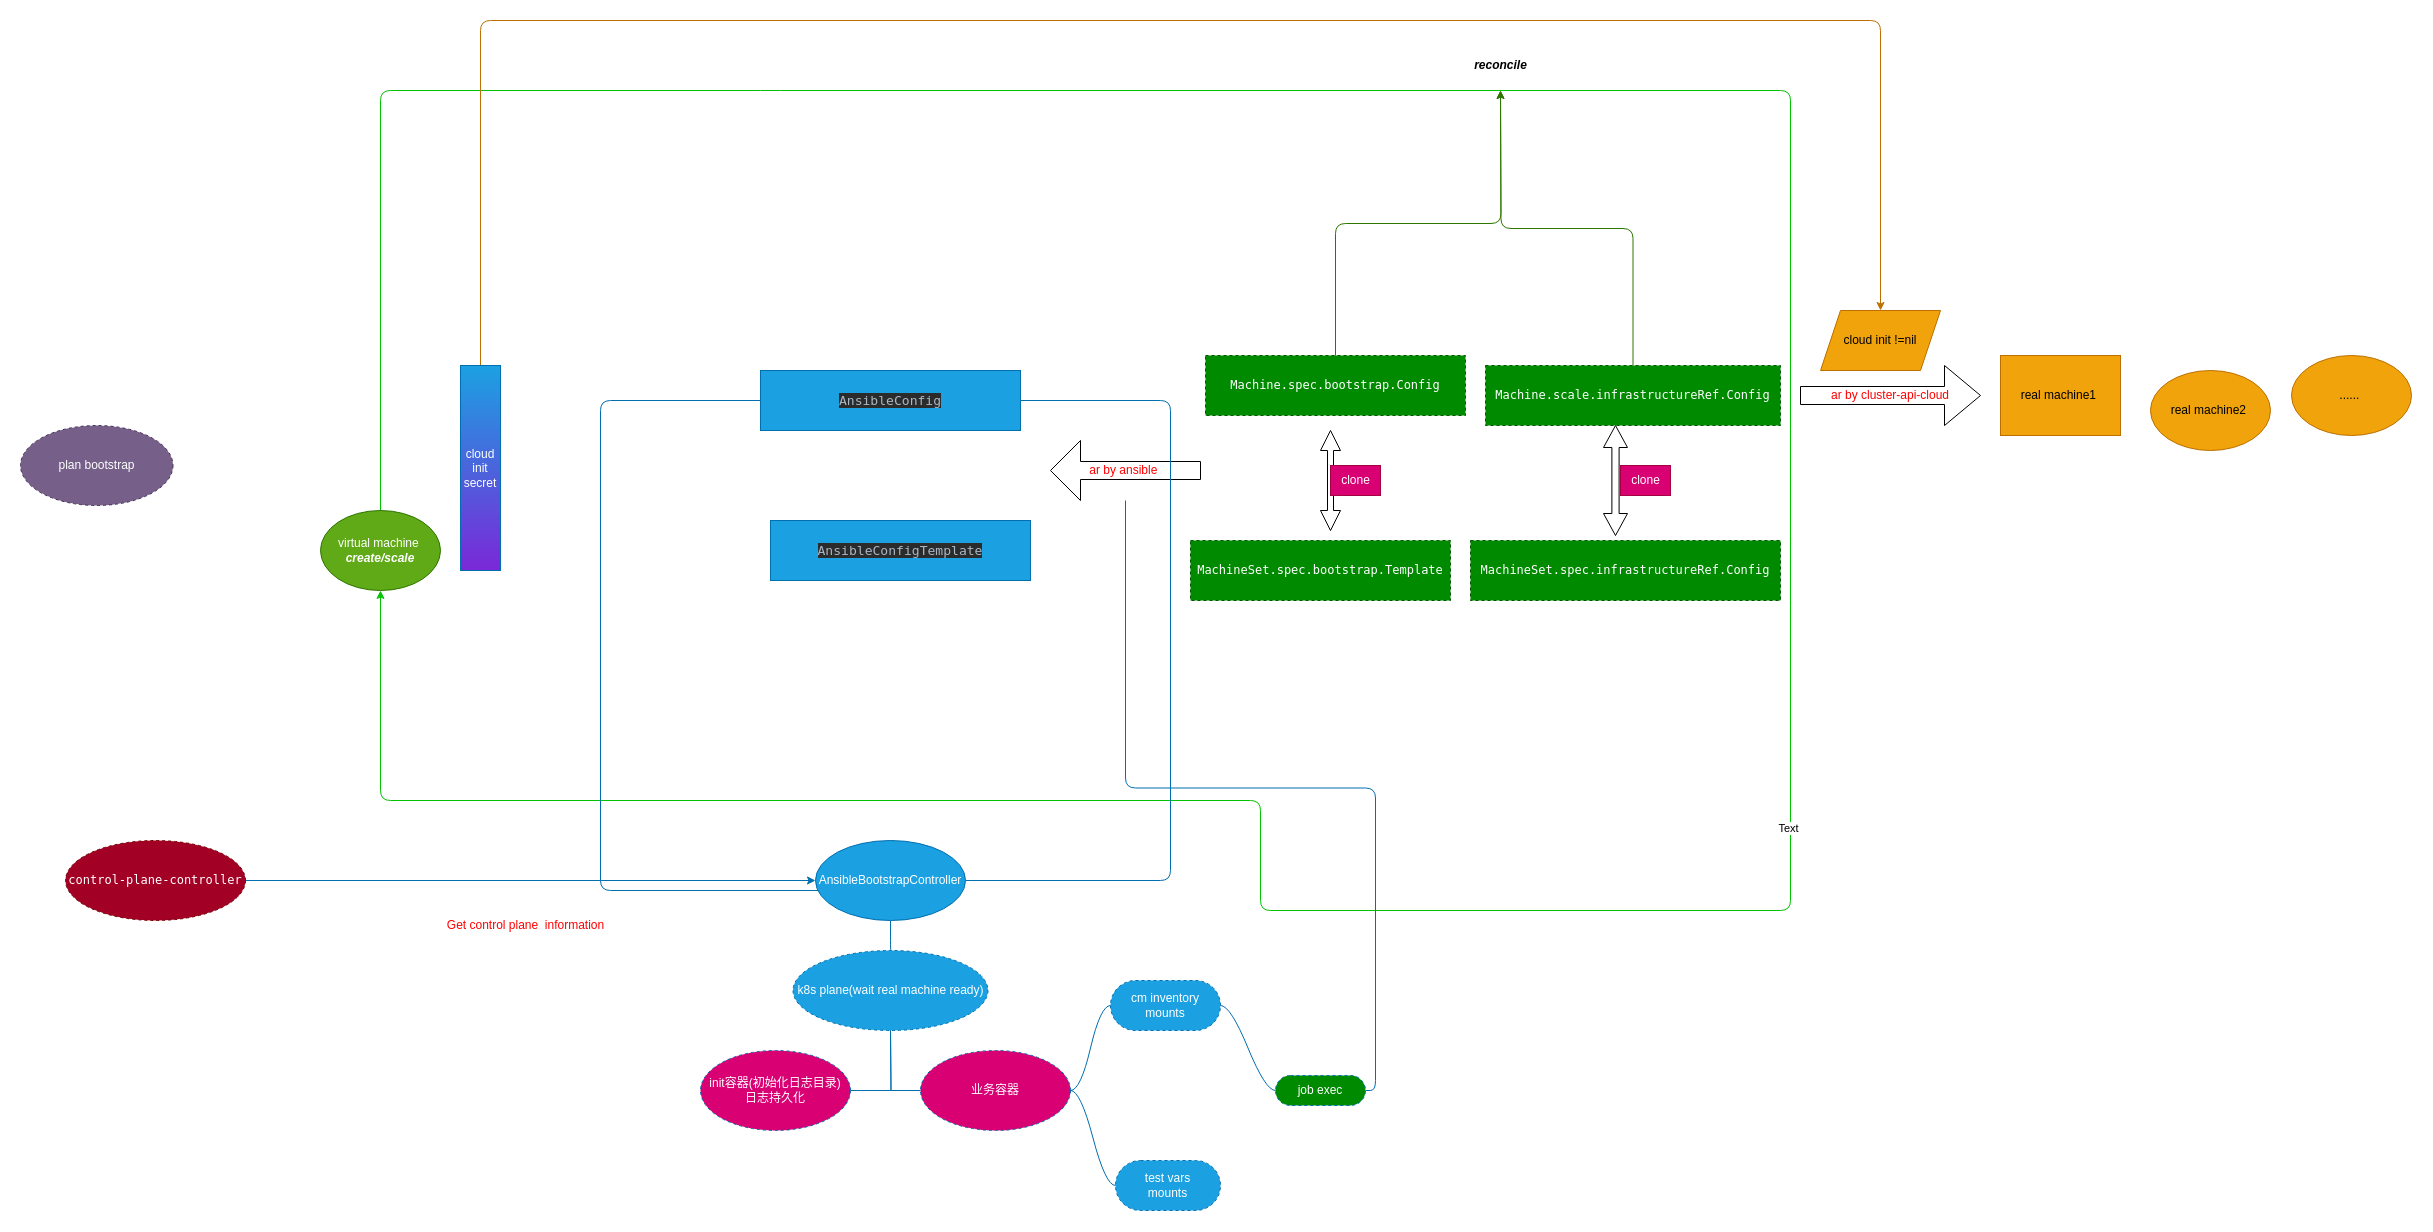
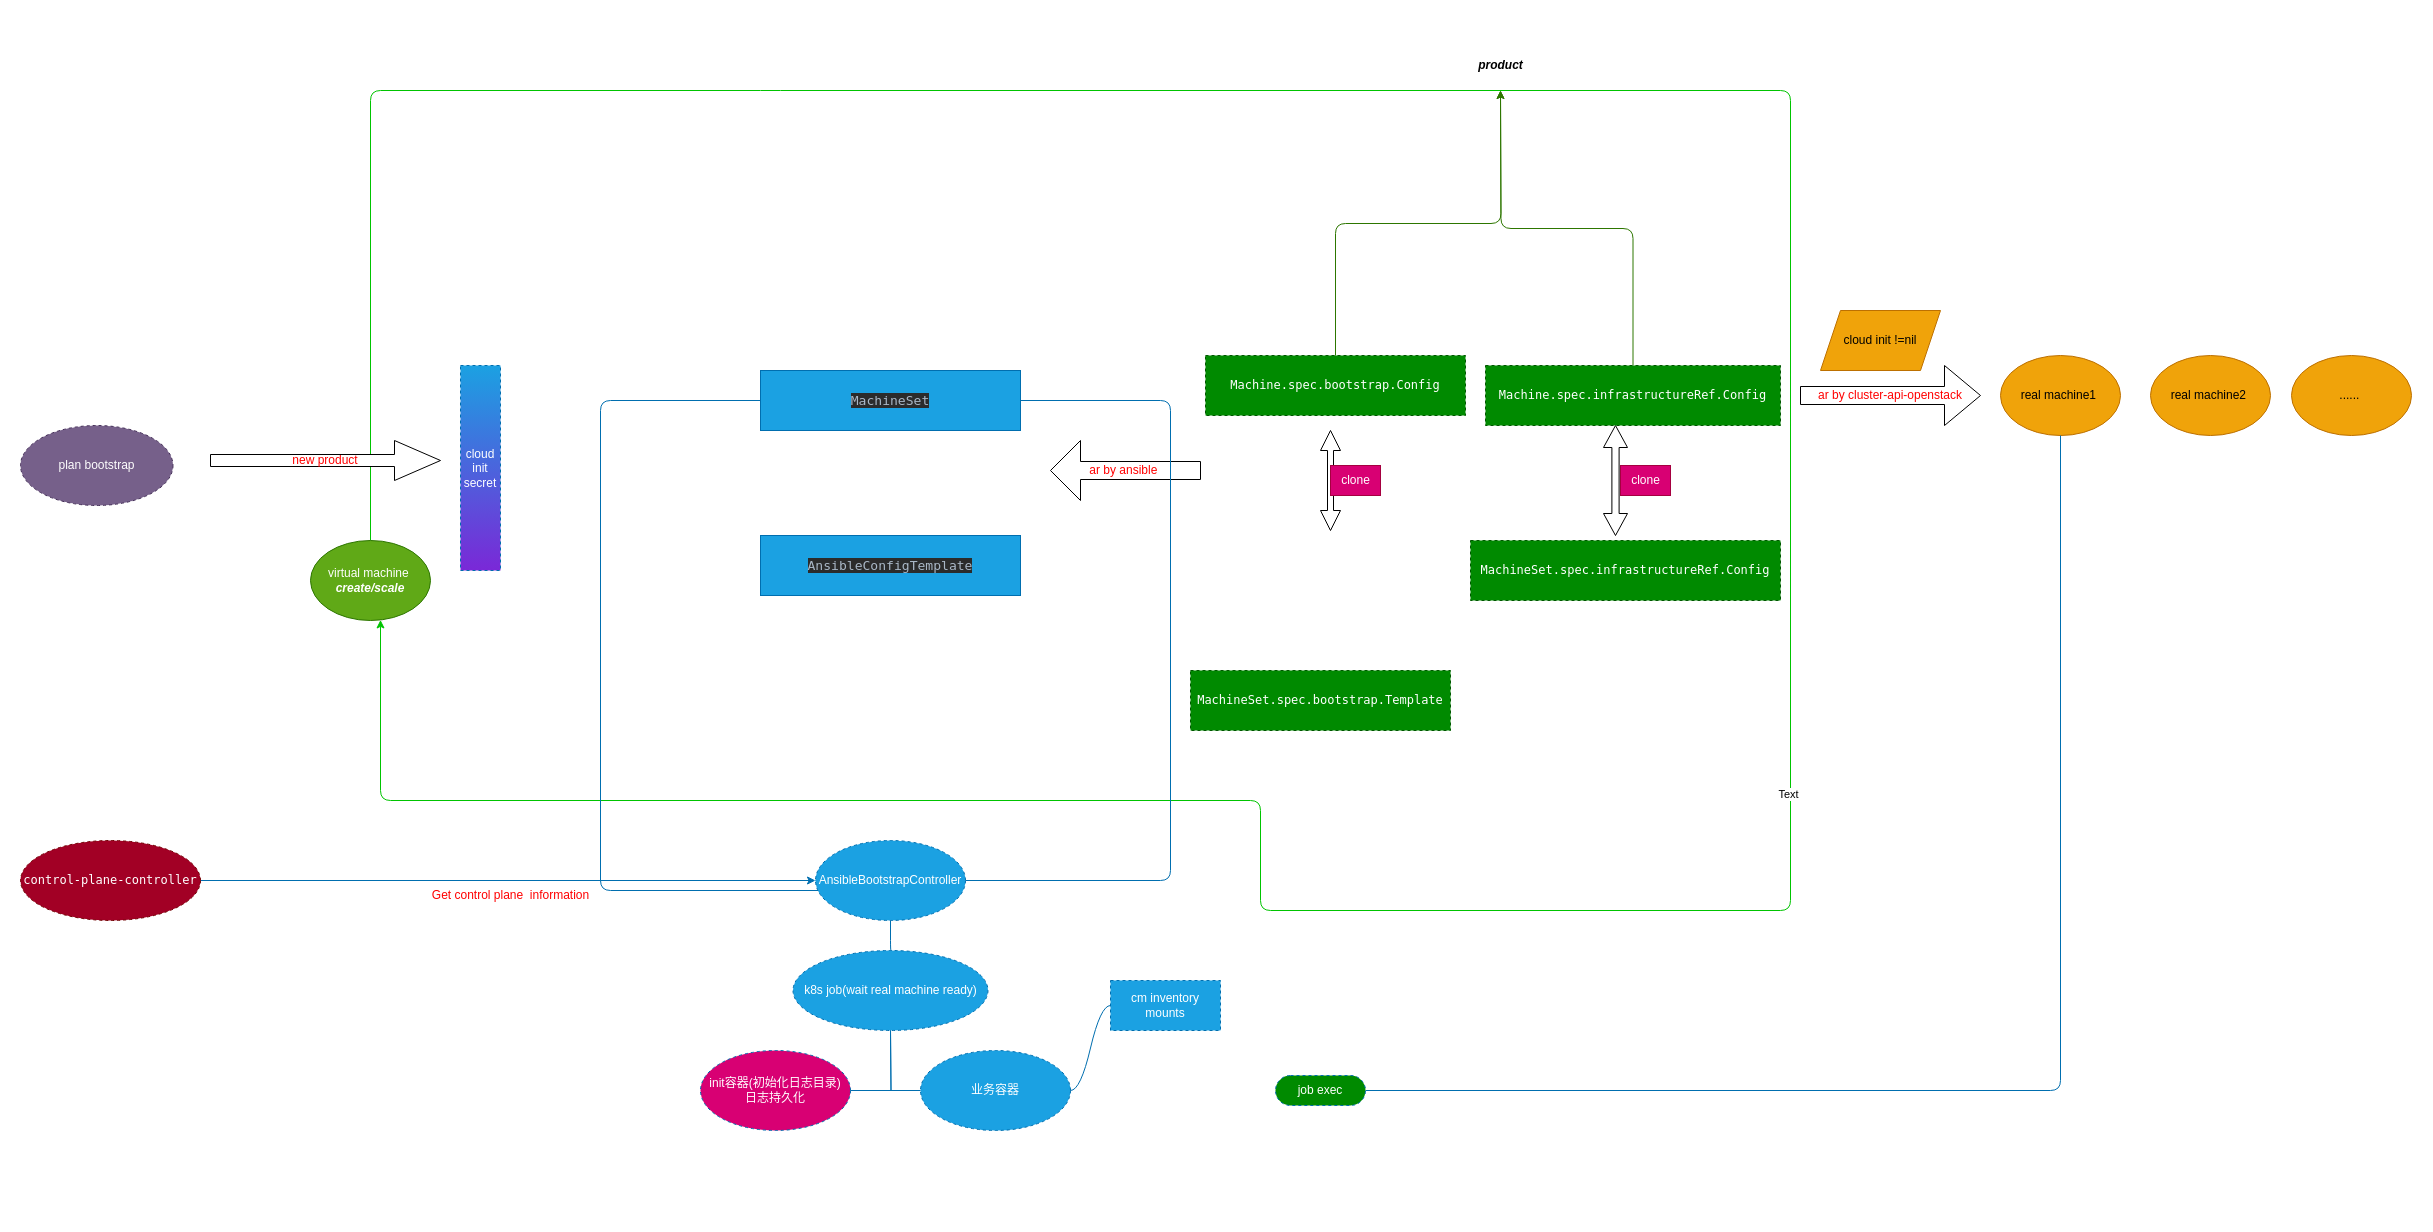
- <mxCell id="23" style="edgeStyle=orthogonalEdgeStyle;rounded=1;html=1;fontColor=#FF0000;fillColor=#f0a30a;strokeColor=#BD7000;" parent="1" source="24" target="22" edge="1"><mxGeometry relative="1" as="geometry"><Array as="points"><mxPoint x="480" y="20" /><mxPoint x="1880" y="20" /></Array></mxGeometry></mxCell>
- <mxCell id="7" value="&lt;b&gt;&lt;i&gt;reconcile&lt;/i&gt;&lt;/b&gt;" style="text;html=1;align=center;verticalAlign=middle;resizable=0;points=[];autosize=1;strokeColor=none;fillColor=none;" parent="1" vertex="1"><mxGeometry x="1460" y="50" width="80" height="30" as="geometry" /></mxCell>
+ <mxCell id="7" value="&lt;b&gt;&lt;i&gt;product&lt;/i&gt;&lt;/b&gt;" style="text;html=1;align=center;verticalAlign=middle;resizable=0;points=[];autosize=1;strokeColor=none;fillColor=none;" parent="1" vertex="1"><mxGeometry x="1460" y="50" width="80" height="30" as="geometry" /></mxCell>
- <mxCell id="15" value="&lt;pre&gt;&lt;code class=&quot;language-yaml hljs&quot;&gt;Machine.&lt;/code&gt;scale.infrastructureRef.Config&lt;/pre&gt;" style="rounded=0;whiteSpace=wrap;html=1;fillColor=#008a00;fontColor=#ffffff;strokeColor=#005700;dashed=1;" parent="1" vertex="1"><mxGeometry x="1485" y="365" width="295" height="60" as="geometry" /></mxCell>
+ <mxCell id="15" value="&lt;pre&gt;&lt;code class=&quot;language-yaml hljs&quot;&gt;Machine.&lt;/code&gt;spec.infrastructureRef.Config&lt;/pre&gt;" style="rounded=0;whiteSpace=wrap;html=1;fillColor=#008a00;fontColor=#ffffff;strokeColor=#005700;dashed=1;" parent="1" vertex="1"><mxGeometry x="1485" y="365" width="295" height="60" as="geometry" /></mxCell>
- <mxCell id="16" value="ar by cluster-api-cloud" style="shape=singleArrow;whiteSpace=wrap;html=1;fontColor=#FF0000;" parent="1" vertex="1"><mxGeometry x="1800" y="365" width="180" height="60" as="geometry" /></mxCell>
+ <mxCell id="16" value="ar by cluster-api-openstack" style="shape=singleArrow;whiteSpace=wrap;html=1;fontColor=#FF0000;" parent="1" vertex="1"><mxGeometry x="1800" y="365" width="180" height="60" as="geometry" /></mxCell>
- <mxCell id="21" value="real machine1&amp;nbsp;" style="whiteSpace=wrap;html=1;fillColor=#f0a30a;fontColor=#000000;strokeColor=#BD7000;rounded=0;" parent="1" vertex="1"><mxGeometry x="2000" y="355" width="120" height="80" as="geometry" /></mxCell>
+ <mxCell id="21" value="real machine1&amp;nbsp;" style="ellipse;whiteSpace=wrap;html=1;fillColor=#f0a30a;fontColor=#000000;strokeColor=#BD7000;" parent="1" vertex="1"><mxGeometry x="2000" y="355" width="120" height="80" as="geometry" /></mxCell>
- <mxCell id="19" value="&lt;pre&gt;&lt;pre style=&quot;background-color:#2b2b2b;color:#a9b7c6;font-family:'JetBrains Mono',monospace;font-size:9.8pt;&quot;&gt;AnsibleConfig&lt;/pre&gt;&lt;/pre&gt;" style="rounded=0;whiteSpace=wrap;html=1;fillColor=#1ba1e2;fontColor=#ffffff;strokeColor=#006EAF;" parent="1" vertex="1"><mxGeometry x="760" y="370" width="260" height="60" as="geometry" /></mxCell>
+ <mxCell id="19" value="&lt;pre&gt;&lt;pre style=&quot;background-color:#2b2b2b;color:#a9b7c6;font-family:'JetBrains Mono',monospace;font-size:9.8pt;&quot;&gt;MachineSet&lt;/pre&gt;&lt;/pre&gt;" style="rounded=0;whiteSpace=wrap;html=1;fillColor=#1ba1e2;fontColor=#ffffff;strokeColor=#006EAF;" parent="1" vertex="1"><mxGeometry x="760" y="370" width="260" height="60" as="geometry" /></mxCell>
- <mxCell id="27" value="real machine2&amp;nbsp;" style="ellipse;whiteSpace=wrap;html=1;fillColor=#f0a30a;fontColor=#000000;strokeColor=#BD7000;" parent="1" vertex="1"><mxGeometry x="2150" y="370" width="120" height="80" as="geometry" /></mxCell>
+ <mxCell id="27" value="real machine2&amp;nbsp;" style="ellipse;whiteSpace=wrap;html=1;fillColor=#f0a30a;fontColor=#000000;strokeColor=#BD7000;" parent="1" vertex="1"><mxGeometry x="2150" y="355" width="120" height="80" as="geometry" /></mxCell>
+ <mxCell id="25" value="new product" style="shape=singleArrow;whiteSpace=wrap;html=1;fontColor=#FF0000;" parent="1" vertex="1"><mxGeometry x="210" y="440" width="230" height="40" as="geometry" /></mxCell>
- <mxCell id="24" value="cloud&lt;br&gt;init&lt;br&gt;secret" style="rounded=0;whiteSpace=wrap;html=1;fontColor=#ffffff;fillColor=#1ba1e2;strokeColor=#006EAF;gradientColor=#7A28D7;" parent="1" vertex="1"><mxGeometry x="460" y="365" width="40" height="205" as="geometry" /></mxCell>
+ <mxCell id="24" value="cloud&lt;br&gt;init&lt;br&gt;secret" style="rounded=0;whiteSpace=wrap;html=1;fontColor=#ffffff;fillColor=#1ba1e2;strokeColor=#006EAF;gradientColor=#7A28D7;dashed=1;" parent="1" vertex="1"><mxGeometry x="460" y="365" width="40" height="205" as="geometry" /></mxCell>
- <mxCell id="4" value="virtual machine&amp;nbsp;&lt;br&gt;&lt;i&gt;&lt;b&gt;create/scale&lt;/b&gt;&lt;/i&gt;" style="ellipse;whiteSpace=wrap;html=1;fillColor=#60a917;fontColor=#ffffff;strokeColor=#2D7600;" parent="1" vertex="1"><mxGeometry x="320" y="510" width="120" height="80" as="geometry" /></mxCell>
+ <mxCell id="4" value="virtual machine&amp;nbsp;&lt;br&gt;&lt;i&gt;&lt;b&gt;create/scale&lt;/b&gt;&lt;/i&gt;" style="ellipse;whiteSpace=wrap;html=1;fillColor=#60a917;fontColor=#ffffff;strokeColor=#2D7600;" parent="1" vertex="1"><mxGeometry x="310" y="540" width="120" height="80" as="geometry" /></mxCell>
- <mxCell id="20" value="&lt;pre style=&quot;border-color: rgb(0, 0, 0); font-style: normal; font-variant-ligatures: normal; font-variant-caps: normal; font-weight: 400; letter-spacing: normal; orphans: 2; text-align: center; text-indent: 0px; text-transform: none; widows: 2; word-spacing: 0px; -webkit-text-stroke-width: 0px; text-decoration-thickness: initial; text-decoration-style: initial; text-decoration-color: initial; background-color: rgb(43, 43, 43); color: rgb(169, 183, 198); font-family: &amp;quot;JetBrains Mono&amp;quot;, monospace; font-size: 9.8pt;&quot;&gt;AnsibleConfigTemplate&lt;/pre&gt;" style="rounded=0;whiteSpace=wrap;html=1;fillColor=#1ba1e2;fontColor=#ffffff;strokeColor=#006EAF;" parent="1" vertex="1"><mxGeometry x="770" y="520" width="260" height="60" as="geometry" /></mxCell>
+ <mxCell id="20" value="&lt;pre style=&quot;border-color: rgb(0, 0, 0); font-style: normal; font-variant-ligatures: normal; font-variant-caps: normal; font-weight: 400; letter-spacing: normal; orphans: 2; text-align: center; text-indent: 0px; text-transform: none; widows: 2; word-spacing: 0px; -webkit-text-stroke-width: 0px; text-decoration-thickness: initial; text-decoration-style: initial; text-decoration-color: initial; background-color: rgb(43, 43, 43); color: rgb(169, 183, 198); font-family: &amp;quot;JetBrains Mono&amp;quot;, monospace; font-size: 9.8pt;&quot;&gt;AnsibleConfigTemplate&lt;/pre&gt;" style="rounded=0;whiteSpace=wrap;html=1;fillColor=#1ba1e2;fontColor=#ffffff;strokeColor=#006EAF;" parent="1" vertex="1"><mxGeometry x="760" y="535" width="260" height="60" as="geometry" /></mxCell>
- <mxCell id="5" value="&lt;pre&gt;&lt;code class=&quot;language-yaml hljs&quot;&gt;MachineSet.&lt;/code&gt;spec.bootstrap.Template&lt;/pre&gt;" style="rounded=0;whiteSpace=wrap;html=1;fillColor=#008a00;fontColor=#ffffff;strokeColor=#005700;dashed=1;" parent="1" vertex="1"><mxGeometry x="1190" y="540" width="260" height="60" as="geometry" /></mxCell>
+ <mxCell id="5" value="&lt;pre&gt;&lt;code class=&quot;language-yaml hljs&quot;&gt;MachineSet.&lt;/code&gt;spec.bootstrap.Template&lt;/pre&gt;" style="rounded=0;whiteSpace=wrap;html=1;fillColor=#008a00;fontColor=#ffffff;strokeColor=#005700;dashed=1;" parent="1" vertex="1"><mxGeometry x="1190" y="670" width="260" height="60" as="geometry" /></mxCell>
- <mxCell id="45" style="edgeStyle=orthogonalEdgeStyle;rounded=1;html=1;startArrow=none;endArrow=none;segment=10;sourcePerimeterSpacing=0;targetPerimeterSpacing=0;exitX=1;exitY=0.5;exitDx=0;exitDy=0;strokeColor=#006EAF;fontColor=#FF0000;fillColor=#1ba1e2;" parent="1" source="46" target="17" edge="1"><mxGeometry relative="1" as="geometry" /></mxCell>
+ <mxCell id="45" style="edgeStyle=orthogonalEdgeStyle;rounded=1;html=1;startArrow=none;endArrow=none;segment=10;sourcePerimeterSpacing=0;targetPerimeterSpacing=0;exitX=1;exitY=0.5;exitDx=0;exitDy=0;entryX=0.5;entryY=1;entryDx=0;entryDy=0;strokeColor=#006EAF;fontColor=#FF0000;fillColor=#1ba1e2;" parent="1" source="46" target="21" edge="1"><mxGeometry relative="1" as="geometry" /></mxCell>
- <mxCell id="33" value="&lt;pre&gt;&lt;code class=&quot;language-yaml hljs&quot;&gt;control-plane-controller&lt;/code&gt;&lt;/pre&gt;" style="ellipse;whiteSpace=wrap;html=1;dashed=1;fontColor=#ffffff;fillColor=#a20025;strokeColor=#6F0000;" parent="1" vertex="1"><mxGeometry x="65" y="840" width="180" height="80" as="geometry" /></mxCell>
+ <mxCell id="33" value="&lt;pre&gt;&lt;code class=&quot;language-yaml hljs&quot;&gt;control-plane-controller&lt;/code&gt;&lt;/pre&gt;" style="ellipse;whiteSpace=wrap;html=1;dashed=1;fontColor=#ffffff;fillColor=#a20025;strokeColor=#6F0000;" parent="1" vertex="1"><mxGeometry x="20" y="840" width="180" height="80" as="geometry" /></mxCell>
- <mxCell id="31" value="AnsibleBootstrapController" style="ellipse;whiteSpace=wrap;html=1;dashed=0;fontColor=#ffffff;fillColor=#1ba1e2;strokeColor=#006EAF;" parent="1" vertex="1"><mxGeometry x="815" y="840" width="150" height="80" as="geometry" /></mxCell>
+ <mxCell id="31" value="AnsibleBootstrapController" style="ellipse;whiteSpace=wrap;html=1;dashed=1;fontColor=#ffffff;fillColor=#1ba1e2;strokeColor=#006EAF;" parent="1" vertex="1"><mxGeometry x="815" y="840" width="150" height="80" as="geometry" /></mxCell>
- <mxCell id="34" value="Get control plane&amp;nbsp; information" style="text;html=1;align=center;verticalAlign=middle;resizable=0;points=[];autosize=1;strokeColor=none;fillColor=none;fontColor=#FF0000;strokeWidth=4;" parent="1" vertex="1"><mxGeometry x="435" y="910" width="180" height="30" as="geometry" /></mxCell>
+ <mxCell id="34" value="Get control plane&amp;nbsp; information" style="text;html=1;align=center;verticalAlign=middle;resizable=0;points=[];autosize=1;strokeColor=none;fillColor=none;fontColor=#FF0000;strokeWidth=4;" parent="1" vertex="1"><mxGeometry x="420" y="880" width="180" height="30" as="geometry" /></mxCell>
- <mxCell id="35" value="k8s plane(wait real machine ready)" style="ellipse;whiteSpace=wrap;html=1;dashed=1;fontColor=#ffffff;fillColor=#1ba1e2;strokeColor=#006EAF;" parent="1" vertex="1"><mxGeometry x="792.5" y="950" width="195" height="80" as="geometry" /></mxCell>
+ <mxCell id="35" value="k8s job(wait real machine ready)" style="ellipse;whiteSpace=wrap;html=1;dashed=1;fontColor=#ffffff;fillColor=#1ba1e2;strokeColor=#006EAF;" parent="1" vertex="1"><mxGeometry x="792.5" y="950" width="195" height="80" as="geometry" /></mxCell>
- <mxCell id="41" value="cm inventory&lt;br&gt;mounts" style="whiteSpace=wrap;html=1;rounded=1;arcSize=50;align=center;verticalAlign=middle;strokeWidth=1;autosize=1;spacing=4;treeFolding=1;treeMoving=1;newEdgeStyle={&quot;edgeStyle&quot;:&quot;entityRelationEdgeStyle&quot;,&quot;startArrow&quot;:&quot;none&quot;,&quot;endArrow&quot;:&quot;none&quot;,&quot;segment&quot;:10,&quot;curved&quot;:1,&quot;sourcePerimeterSpacing&quot;:0,&quot;targetPerimeterSpacing&quot;:0};dashed=1;fontColor=#ffffff;fillColor=#1ba1e2;strokeColor=#006EAF;" parent="1" vertex="1"><mxGeometry x="1110" y="980" width="110" height="50" as="geometry" /></mxCell>
+ <mxCell id="41" value="cm inventory&lt;br&gt;mounts" style="whiteSpace=wrap;html=1;arcSize=50;align=center;verticalAlign=middle;strokeWidth=1;autosize=1;spacing=4;treeFolding=1;treeMoving=1;newEdgeStyle={&quot;edgeStyle&quot;:&quot;entityRelationEdgeStyle&quot;,&quot;startArrow&quot;:&quot;none&quot;,&quot;endArrow&quot;:&quot;none&quot;,&quot;segment&quot;:10,&quot;curved&quot;:1,&quot;sourcePerimeterSpacing&quot;:0,&quot;targetPerimeterSpacing&quot;:0};dashed=1;fontColor=#ffffff;fillColor=#1ba1e2;strokeColor=#006EAF;rounded=0;" parent="1" vertex="1"><mxGeometry x="1110" y="980" width="110" height="50" as="geometry" /></mxCell>
- <mxCell id="40" style="edgeStyle=entityRelationEdgeStyle;rounded=1;html=1;startArrow=none;endArrow=none;segment=10;curved=1;sourcePerimeterSpacing=0;targetPerimeterSpacing=0;exitX=1;exitY=0.5;exitDx=0;exitDy=0;entryX=0;entryY=0.5;entryDx=0;entryDy=0;strokeColor=#006EAF;fontColor=#FF0000;fillColor=#1ba1e2;" parent="1" source="41" target="46" edge="1"><mxGeometry relative="1" as="geometry" /></mxCell>
- <mxCell id="37" value="业务容器" style="ellipse;whiteSpace=wrap;html=1;dashed=1;fontColor=#ffffff;fillColor=#d80073;strokeColor=#006EAF;" parent="1" vertex="1"><mxGeometry x="920" y="1050" width="150" height="80" as="geometry" /></mxCell>
+ <mxCell id="37" value="业务容器" style="ellipse;whiteSpace=wrap;html=1;dashed=1;fontColor=#ffffff;fillColor=#1ba1e2;strokeColor=#006EAF;" parent="1" vertex="1"><mxGeometry x="920" y="1050" width="150" height="80" as="geometry" /></mxCell>
- <mxCell id="44" value="" style="edgeStyle=entityRelationEdgeStyle;startArrow=none;endArrow=none;segment=10;curved=1;sourcePerimeterSpacing=0;targetPerimeterSpacing=0;rounded=1;strokeColor=#006EAF;fontColor=#FF0000;exitX=1;exitY=0.5;exitDx=0;exitDy=0;fillColor=#1ba1e2;" parent="1" source="37" target="43" edge="1"><mxGeometry relative="1" as="geometry"><mxPoint x="1090" y="1180" as="sourcePoint" /></mxGeometry></mxCell>
- <mxCell id="43" value="test vars&lt;br&gt;mounts" style="whiteSpace=wrap;html=1;rounded=1;arcSize=50;align=center;verticalAlign=middle;strokeWidth=1;autosize=1;spacing=4;treeFolding=1;treeMoving=1;newEdgeStyle={&quot;edgeStyle&quot;:&quot;entityRelationEdgeStyle&quot;,&quot;startArrow&quot;:&quot;none&quot;,&quot;endArrow&quot;:&quot;none&quot;,&quot;segment&quot;:10,&quot;curved&quot;:1,&quot;sourcePerimeterSpacing&quot;:0,&quot;targetPerimeterSpacing&quot;:0};dashed=1;fontColor=#ffffff;fillColor=#1ba1e2;strokeColor=#006EAF;" parent="1" vertex="1"><mxGeometry x="1115" y="1160" width="105" height="50" as="geometry" /></mxCell>
